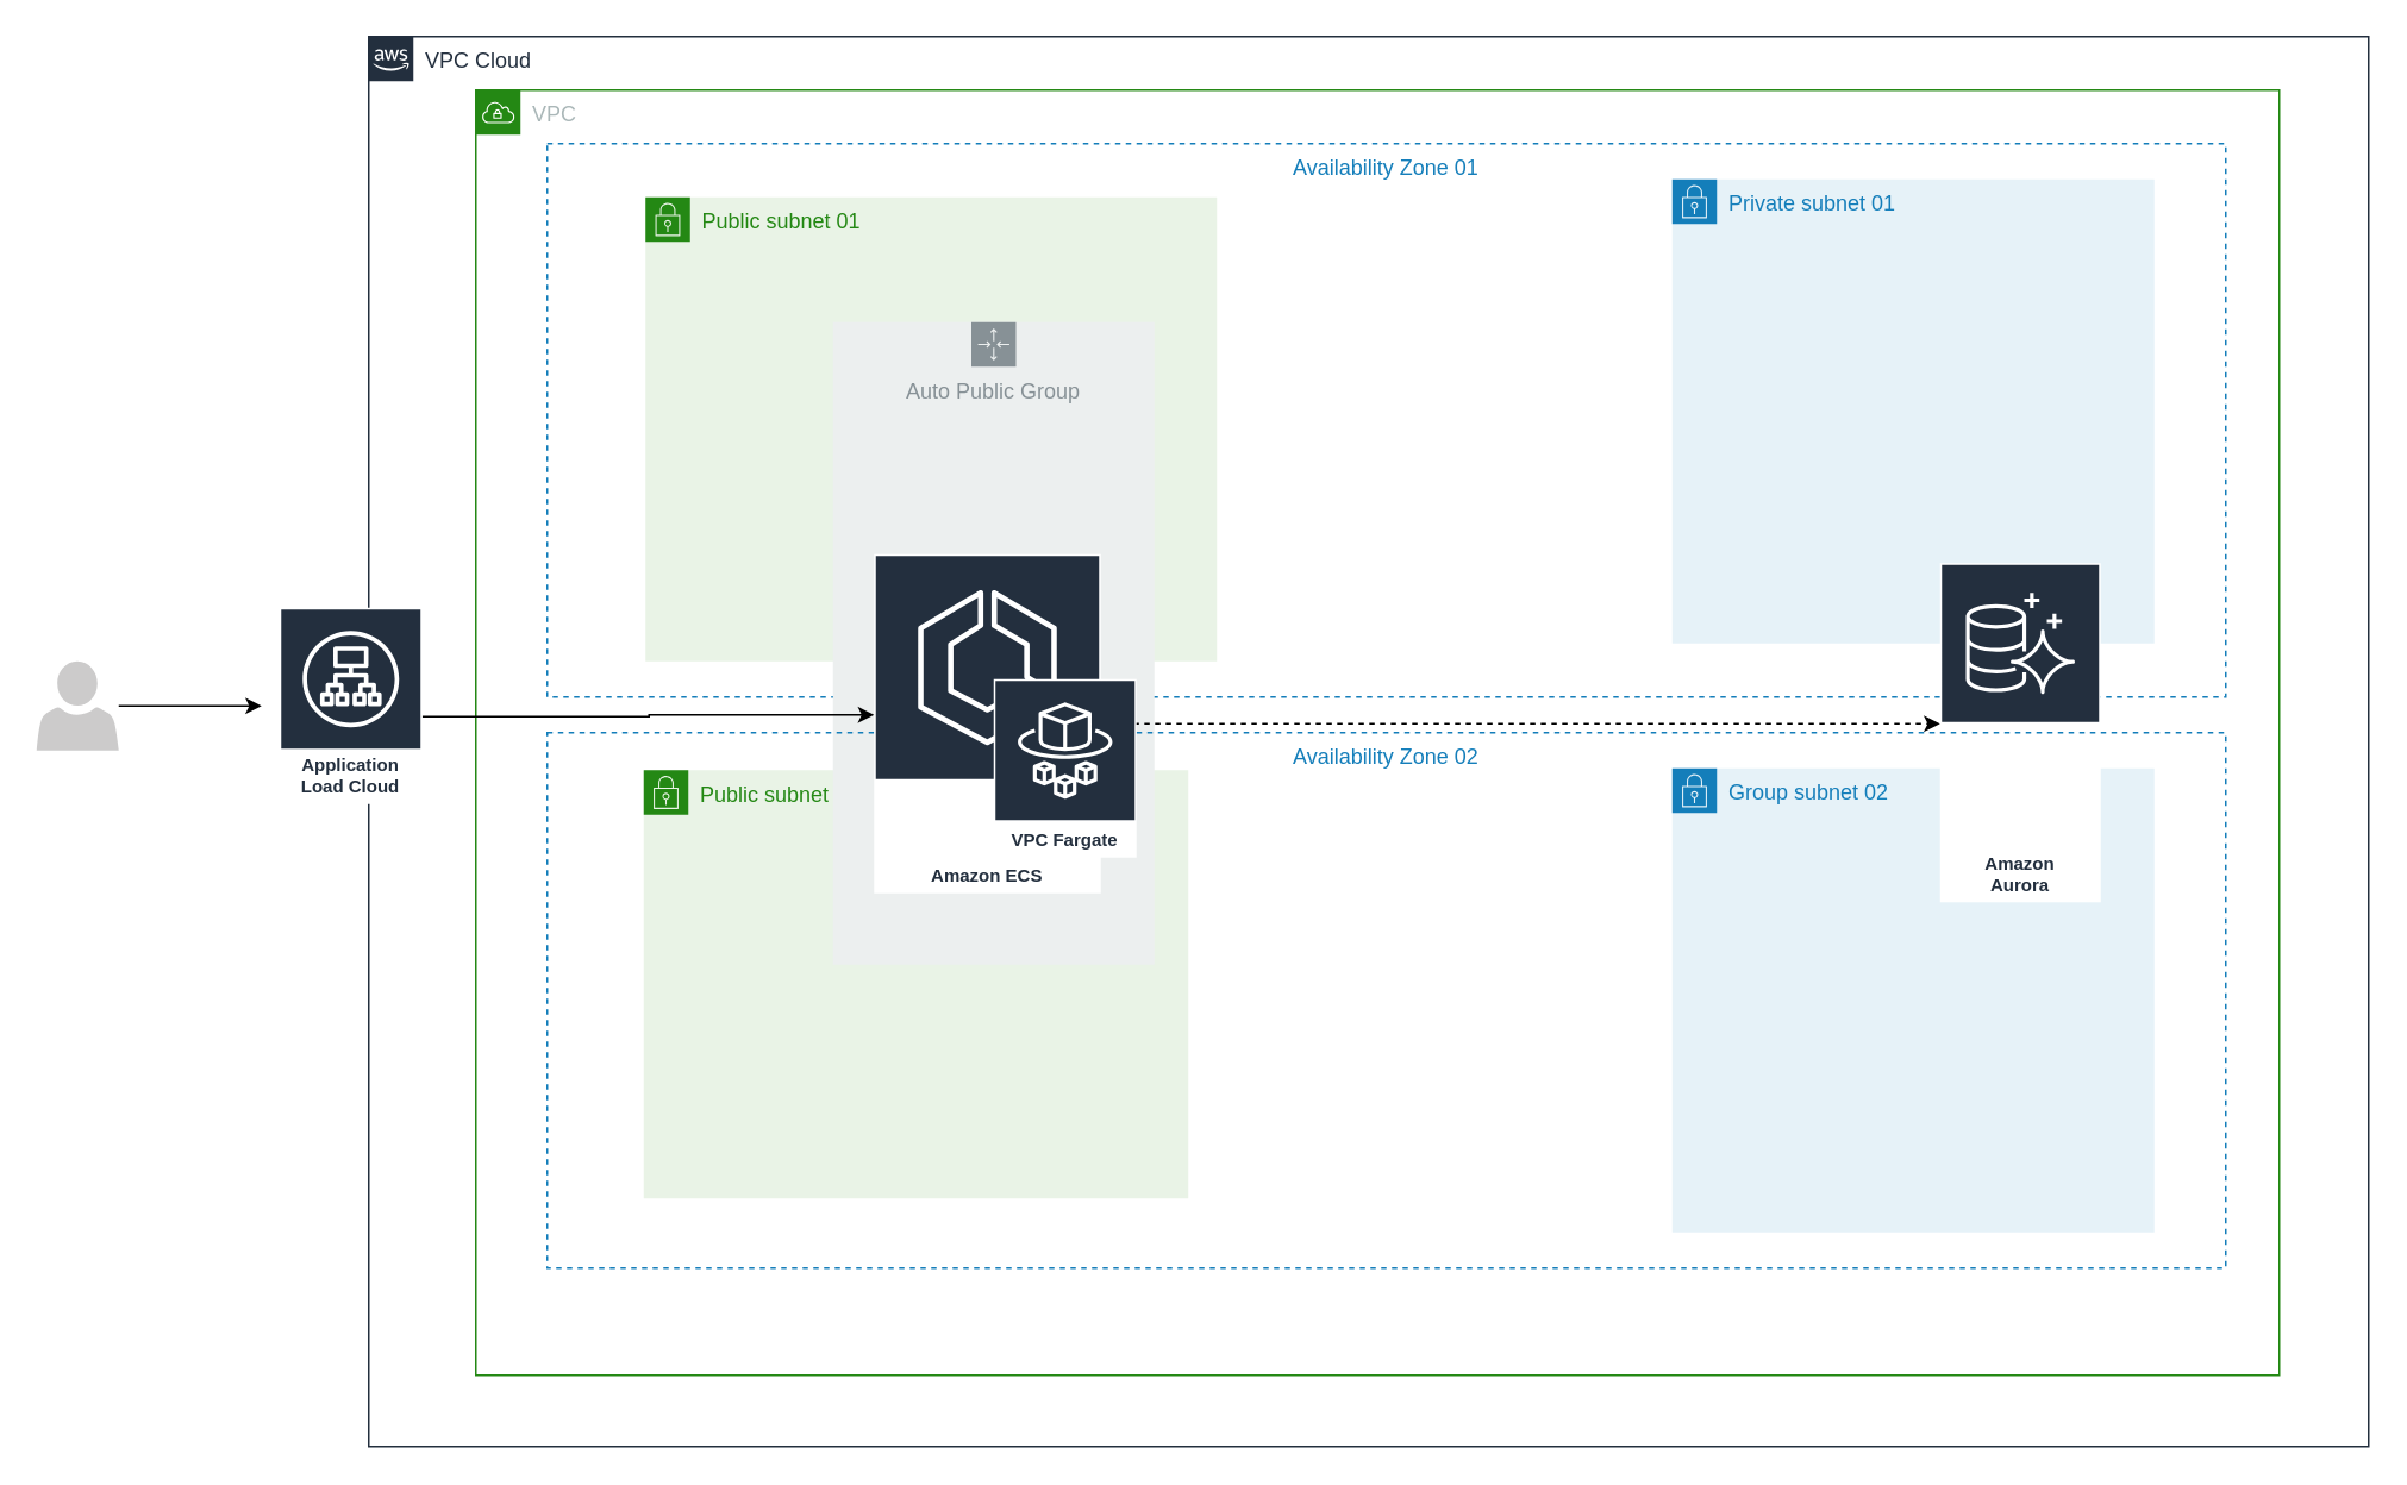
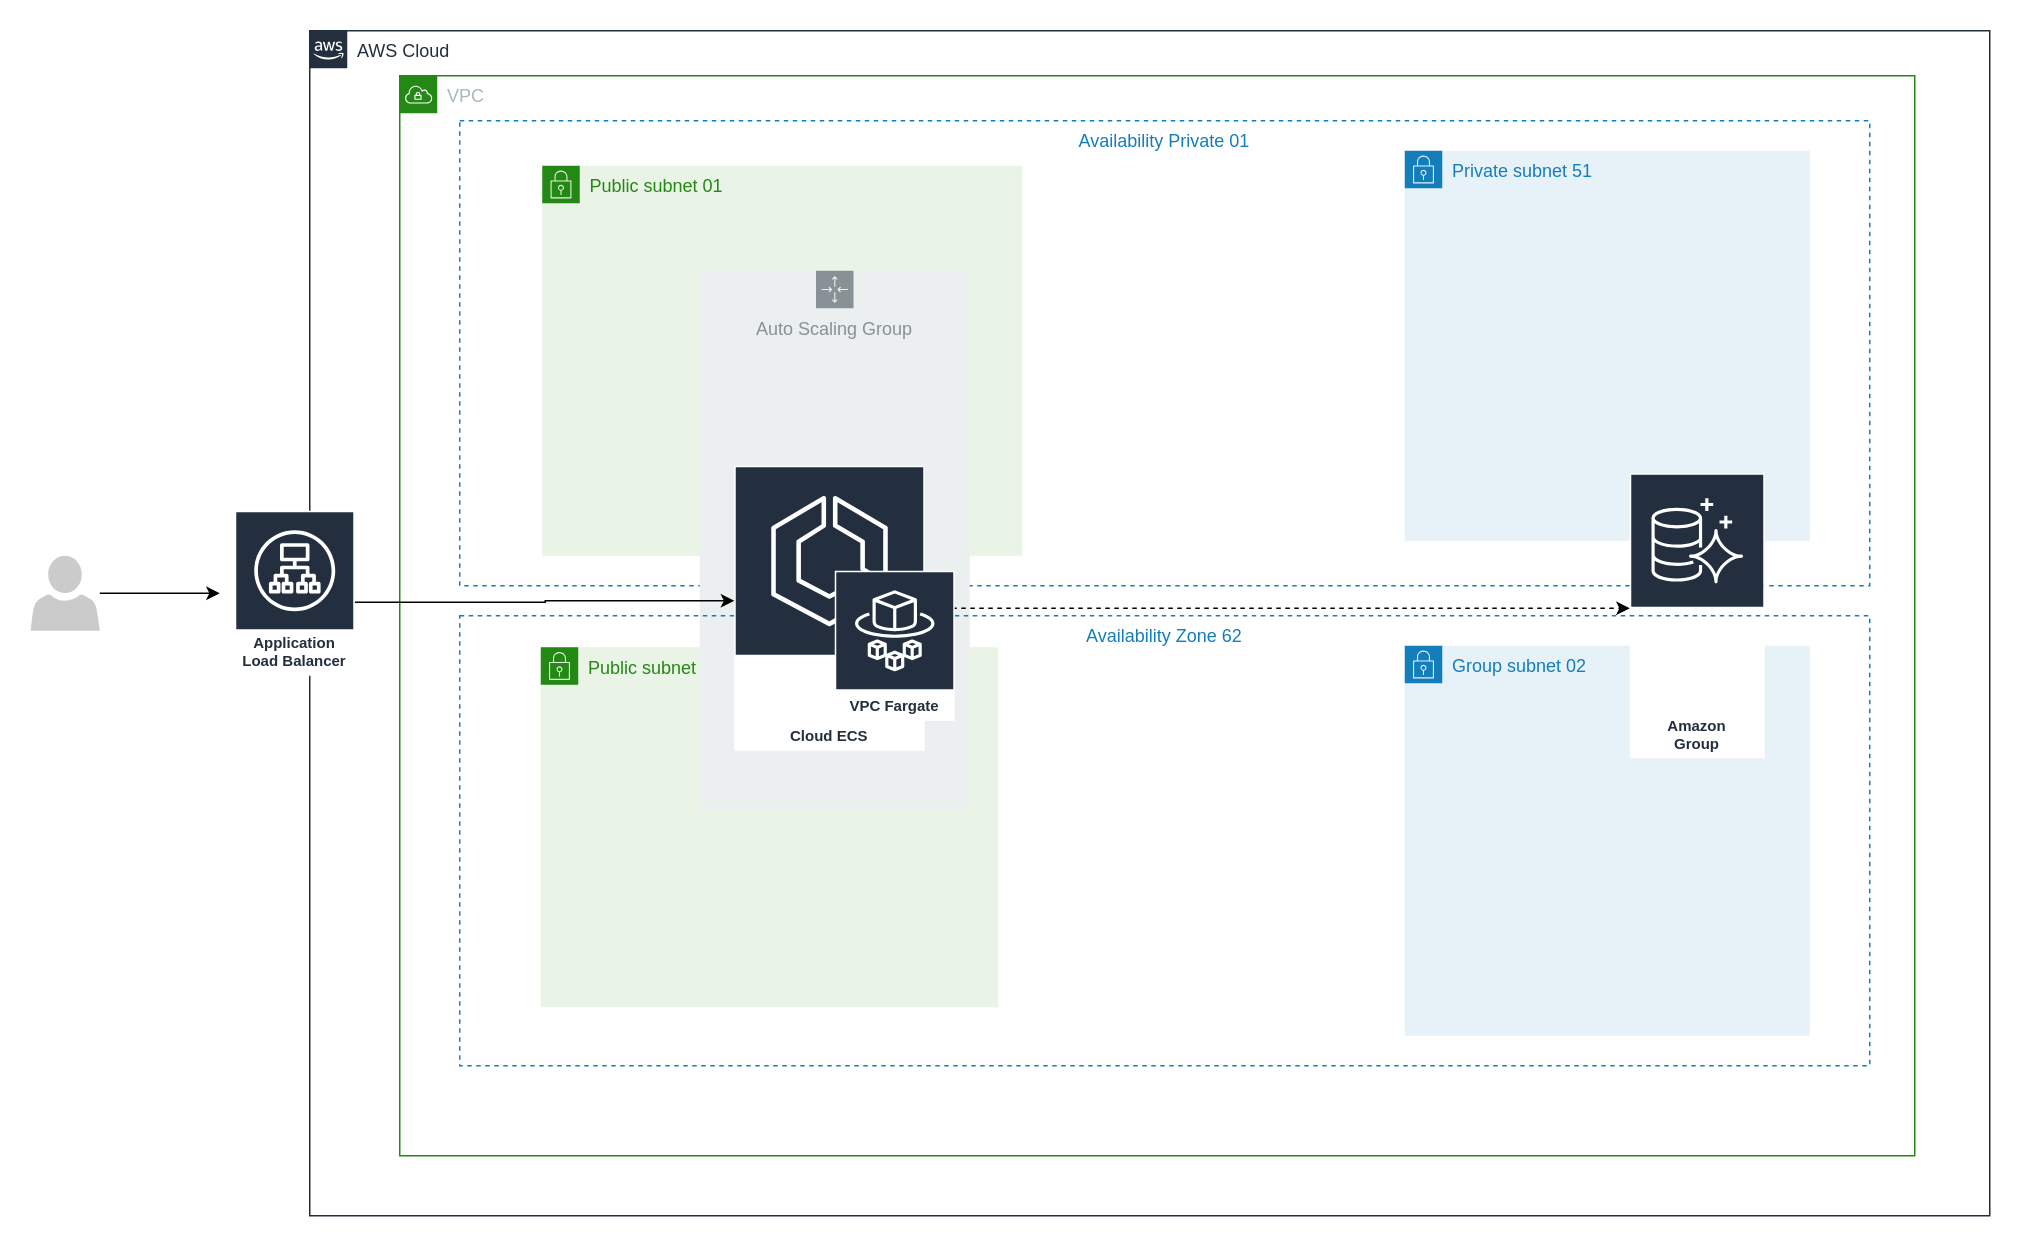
- <mxCell id="2" value="VPC Cloud" style="points=[[0,0],[0.25,0],[0.5,0],[0.75,0],[1,0],[1,0.25],[1,0.5],[1,0.75],[1,1],[0.75,1],[0.5,1],[0.25,1],[0,1],[0,0.75],[0,0.5],[0,0.25]];outlineConnect=0;gradientColor=none;html=1;whiteSpace=wrap;fontSize=12;fontStyle=0;container=1;pointerEvents=0;collapsible=0;recursiveResize=0;shape=mxgraph.aws4.group;grIcon=mxgraph.aws4.group_aws_cloud_alt;strokeColor=#232F3E;fillColor=none;verticalAlign=top;align=left;spacingLeft=30;fontColor=#232F3E;dashed=0;" vertex="1" parent="1"><mxGeometry x="206" y="20" width="1120" height="790" as="geometry" /></mxCell>
+ <mxCell id="2" value="AWS Cloud" style="points=[[0,0],[0.25,0],[0.5,0],[0.75,0],[1,0],[1,0.25],[1,0.5],[1,0.75],[1,1],[0.75,1],[0.5,1],[0.25,1],[0,1],[0,0.75],[0,0.5],[0,0.25]];outlineConnect=0;gradientColor=none;html=1;whiteSpace=wrap;fontSize=12;fontStyle=0;container=1;pointerEvents=0;collapsible=0;recursiveResize=0;shape=mxgraph.aws4.group;grIcon=mxgraph.aws4.group_aws_cloud_alt;strokeColor=#232F3E;fillColor=none;verticalAlign=top;align=left;spacingLeft=30;fontColor=#232F3E;dashed=0;" vertex="1" parent="1"><mxGeometry x="206" y="20" width="1120" height="790" as="geometry" /></mxCell>
- <mxCell id="5" value="Availability Zone 01" style="fillColor=none;strokeColor=#147EBA;dashed=1;verticalAlign=top;fontStyle=0;fontColor=#147EBA;" vertex="1" parent="4"><mxGeometry x="40" y="30" width="940" height="310" as="geometry" /></mxCell>
+ <mxCell id="5" value="Availability Private 01" style="fillColor=none;strokeColor=#147EBA;dashed=1;verticalAlign=top;fontStyle=0;fontColor=#147EBA;" vertex="1" parent="4"><mxGeometry x="40" y="30" width="940" height="310" as="geometry" /></mxCell>
- <mxCell id="6" value="Private subnet 01" style="points=[[0,0],[0.25,0],[0.5,0],[0.75,0],[1,0],[1,0.25],[1,0.5],[1,0.75],[1,1],[0.75,1],[0.5,1],[0.25,1],[0,1],[0,0.75],[0,0.5],[0,0.25]];outlineConnect=0;gradientColor=none;html=1;whiteSpace=wrap;fontSize=12;fontStyle=0;container=1;pointerEvents=0;collapsible=0;recursiveResize=0;shape=mxgraph.aws4.group;grIcon=mxgraph.aws4.group_security_group;grStroke=0;strokeColor=#147EBA;fillColor=#E6F2F8;verticalAlign=top;align=left;spacingLeft=30;fontColor=#147EBA;dashed=0;" vertex="1" parent="4"><mxGeometry x="670" y="50" width="270" height="260" as="geometry" /></mxCell>
+ <mxCell id="6" value="Private subnet 51" style="points=[[0,0],[0.25,0],[0.5,0],[0.75,0],[1,0],[1,0.25],[1,0.5],[1,0.75],[1,1],[0.75,1],[0.5,1],[0.25,1],[0,1],[0,0.75],[0,0.5],[0,0.25]];outlineConnect=0;gradientColor=none;html=1;whiteSpace=wrap;fontSize=12;fontStyle=0;container=1;pointerEvents=0;collapsible=0;recursiveResize=0;shape=mxgraph.aws4.group;grIcon=mxgraph.aws4.group_security_group;grStroke=0;strokeColor=#147EBA;fillColor=#E6F2F8;verticalAlign=top;align=left;spacingLeft=30;fontColor=#147EBA;dashed=0;" vertex="1" parent="4"><mxGeometry x="670" y="50" width="270" height="260" as="geometry" /></mxCell>
- <mxCell id="10" value="Auto Public Group" style="sketch=0;outlineConnect=0;gradientColor=none;html=1;whiteSpace=wrap;fontSize=12;fontStyle=0;shape=mxgraph.aws4.groupCenter;grIcon=mxgraph.aws4.group_auto_scaling_group;grStroke=0;strokeColor=#879196;fillColor=#ECEFEF;verticalAlign=top;align=center;fontColor=#879196;dashed=0;spacingTop=25;" vertex="1" parent="4"><mxGeometry x="200" y="130" width="180" height="360" as="geometry" /></mxCell>
+ <mxCell id="10" value="Auto Scaling Group" style="sketch=0;outlineConnect=0;gradientColor=none;html=1;whiteSpace=wrap;fontSize=12;fontStyle=0;shape=mxgraph.aws4.groupCenter;grIcon=mxgraph.aws4.group_auto_scaling_group;grStroke=0;strokeColor=#879196;fillColor=#ECEFEF;verticalAlign=top;align=center;fontColor=#879196;dashed=0;spacingTop=25;" vertex="1" parent="4"><mxGeometry x="200" y="130" width="180" height="360" as="geometry" /></mxCell>
- <mxCell id="11" value="Availability Zone 02" style="fillColor=none;strokeColor=#147EBA;dashed=1;verticalAlign=top;fontStyle=0;fontColor=#147EBA;" vertex="1" parent="2"><mxGeometry x="100" y="390" width="940" height="300" as="geometry" /></mxCell>
+ <mxCell id="11" value="Availability Zone 62" style="fillColor=none;strokeColor=#147EBA;dashed=1;verticalAlign=top;fontStyle=0;fontColor=#147EBA;" vertex="1" parent="2"><mxGeometry x="100" y="390" width="940" height="300" as="geometry" /></mxCell>
- <mxCell id="18" value="Application Load Cloud" style="sketch=0;outlineConnect=0;fontColor=#232F3E;gradientColor=none;strokeColor=#ffffff;fillColor=#232F3E;dashed=0;verticalLabelPosition=middle;verticalAlign=bottom;align=center;html=1;whiteSpace=wrap;fontSize=10;fontStyle=1;spacing=3;shape=mxgraph.aws4.productIcon;prIcon=mxgraph.aws4.application_load_balancer;" vertex="1" parent="1"><mxGeometry x="156" y="340" width="80" height="110" as="geometry" /></mxCell>
+ <mxCell id="18" value="Application Load Balancer" style="sketch=0;outlineConnect=0;fontColor=#232F3E;gradientColor=none;strokeColor=#ffffff;fillColor=#232F3E;dashed=0;verticalLabelPosition=middle;verticalAlign=bottom;align=center;html=1;whiteSpace=wrap;fontSize=10;fontStyle=1;spacing=3;shape=mxgraph.aws4.productIcon;prIcon=mxgraph.aws4.application_load_balancer;" vertex="1" parent="1"><mxGeometry x="156" y="340" width="80" height="110" as="geometry" /></mxCell>
- <mxCell id="9" value="Amazon&#10;Aurora" style="sketch=0;outlineConnect=0;fontColor=#232F3E;gradientColor=none;strokeColor=#ffffff;fillColor=#232F3E;dashed=0;verticalLabelPosition=middle;verticalAlign=bottom;align=center;html=1;whiteSpace=wrap;fontSize=10;fontStyle=1;spacing=3;shape=mxgraph.aws4.productIcon;prIcon=mxgraph.aws4.aurora;" vertex="1" parent="4"><mxGeometry x="820" y="265" width="90" height="190" as="geometry" /></mxCell>
+ <mxCell id="9" value="Amazon&#10;Group" style="sketch=0;outlineConnect=0;fontColor=#232F3E;gradientColor=none;strokeColor=#ffffff;fillColor=#232F3E;dashed=0;verticalLabelPosition=middle;verticalAlign=bottom;align=center;html=1;whiteSpace=wrap;fontSize=10;fontStyle=1;spacing=3;shape=mxgraph.aws4.productIcon;prIcon=mxgraph.aws4.aurora;" vertex="1" parent="4"><mxGeometry x="820" y="265" width="90" height="190" as="geometry" /></mxCell>
- <mxCell id="13" value="Amazon ECS" style="sketch=0;outlineConnect=0;fontColor=#232F3E;gradientColor=none;strokeColor=#ffffff;fillColor=#232F3E;dashed=0;verticalLabelPosition=middle;verticalAlign=bottom;align=center;html=1;whiteSpace=wrap;fontSize=10;fontStyle=1;spacing=3;shape=mxgraph.aws4.productIcon;prIcon=mxgraph.aws4.ecs;" vertex="1" parent="2"><mxGeometry x="283" y="290" width="127" height="190" as="geometry" /></mxCell>
+ <mxCell id="13" value="Cloud ECS" style="sketch=0;outlineConnect=0;fontColor=#232F3E;gradientColor=none;strokeColor=#ffffff;fillColor=#232F3E;dashed=0;verticalLabelPosition=middle;verticalAlign=bottom;align=center;html=1;whiteSpace=wrap;fontSize=10;fontStyle=1;spacing=3;shape=mxgraph.aws4.productIcon;prIcon=mxgraph.aws4.ecs;" vertex="1" parent="2"><mxGeometry x="283" y="290" width="127" height="190" as="geometry" /></mxCell>
